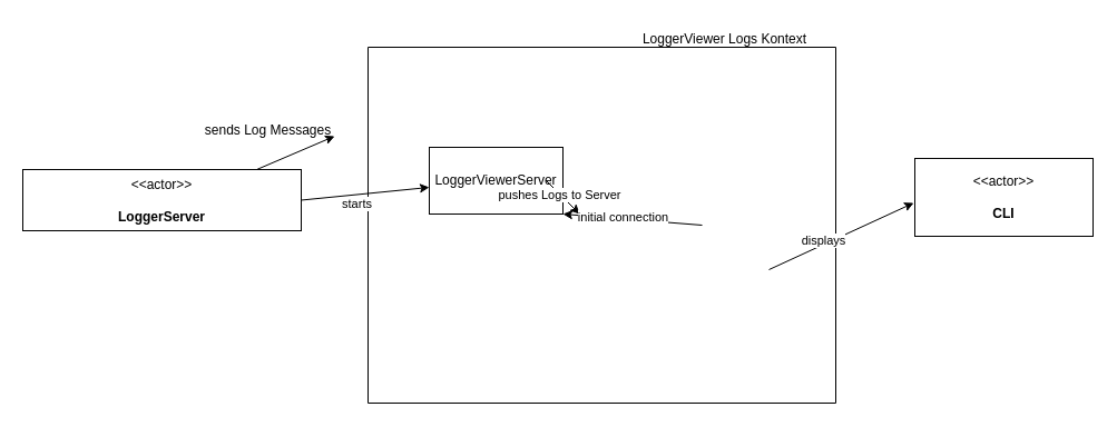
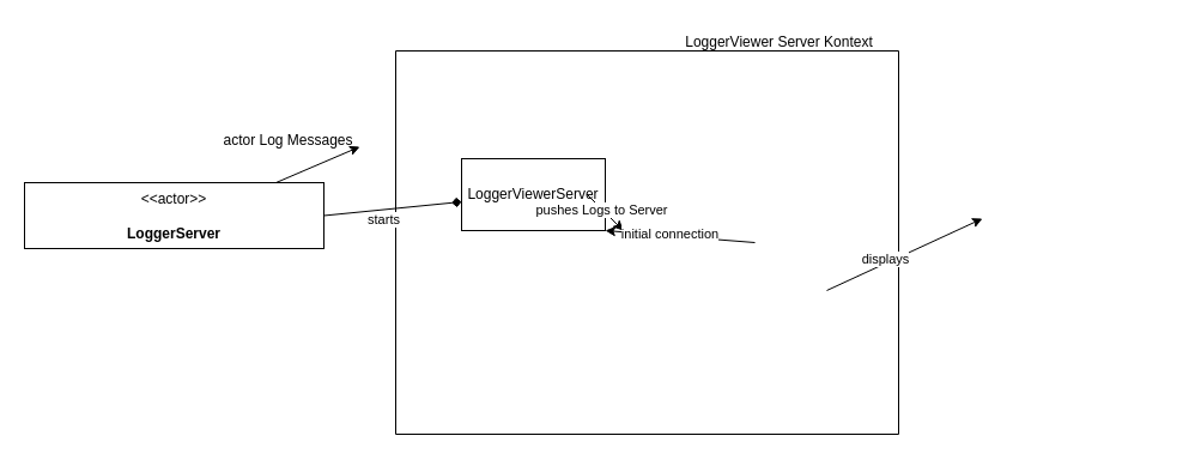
- <mxCell id="16" value="LoggerViewer Logs Kontext" style="text;html=1;align=center;verticalAlign=middle;resizable=0;points=[];autosize=1;strokeColor=none;fillColor=none;" vertex="1" parent="1"><mxGeometry x="560" y="20" width="180" height="30" as="geometry" /></mxCell>
+ <mxCell id="16" value="LoggerViewer Server Kontext" style="text;html=1;align=center;verticalAlign=middle;resizable=0;points=[];autosize=1;strokeColor=none;fillColor=none;" vertex="1" parent="1"><mxGeometry x="560" y="20" width="180" height="30" as="geometry" /></mxCell>
- <mxCell id="14" value="sends Log Messages" style="text;html=1;align=center;verticalAlign=middle;resizable=0;points=[];autosize=1;strokeColor=none;fillColor=none;" vertex="1" parent="1"><mxGeometry x="170" y="102" width="140" height="30" as="geometry" /></mxCell>
+ <mxCell id="14" value="actor Log Messages" style="text;html=1;align=center;verticalAlign=middle;resizable=0;points=[];autosize=1;strokeColor=none;fillColor=none;" vertex="1" parent="1"><mxGeometry x="170" y="102" width="140" height="30" as="geometry" /></mxCell>
- <mxCell id="11" value="" style="endArrow=classic;html=1;rounded=0;exitX=1;exitY=0.5;exitDx=0;exitDy=0;" edge="1" parent="1" source="10" target="3"><mxGeometry width="50" height="50" relative="1" as="geometry"><mxPoint x="160" y="82" as="sourcePoint" /><mxPoint x="210" y="32" as="targetPoint" /></mxGeometry></mxCell>
+ <mxCell id="11" value="" style="endArrow=diamond;html=1;rounded=0;exitX=1;exitY=0.5;exitDx=0;exitDy=0;" edge="1" parent="1" source="10" target="3"><mxGeometry width="50" height="50" relative="1" as="geometry"><mxPoint x="160" y="82" as="sourcePoint" /><mxPoint x="210" y="32" as="targetPoint" /></mxGeometry></mxCell>
- <mxCell id="15" value="&amp;lt;&amp;lt;actor&amp;gt;&amp;gt;&lt;br&gt;&lt;br&gt;&lt;b&gt;CLI&lt;/b&gt;" style="html=1;align=center;verticalAlign=middle;dashed=0;whiteSpace=wrap;" vertex="1" parent="1"><mxGeometry x="821" y="142" width="160" height="70" as="geometry" /></mxCell>
